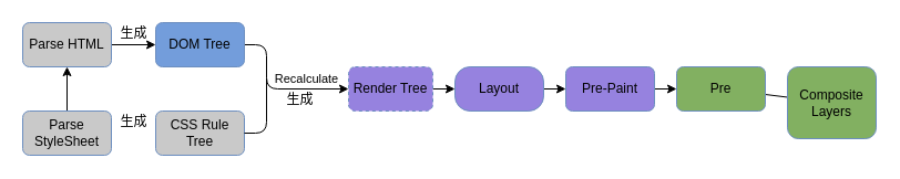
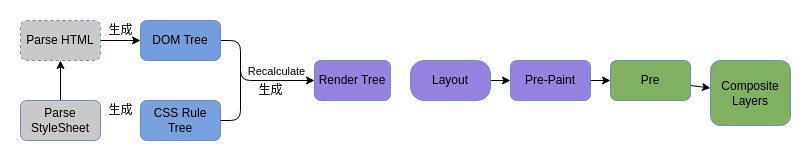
- <mxCell id="3" value="Parse HTML" style="rounded=1;whiteSpace=wrap;html=1;fillColor=#c9c9c9;strokeColor=#6c8ebf;" vertex="1" parent="1"><mxGeometry y="20" width="80" height="40" as="geometry" x="20" /></mxCell>
+ <mxCell id="3" value="Parse HTML" style="rounded=1;whiteSpace=wrap;html=1;fillColor=#c9c9c9;strokeColor=#6c8ebf;dashed=1;" vertex="1" parent="1"><mxGeometry y="20" width="80" height="40" as="geometry" x="20" /></mxCell>
- <mxCell id="13" value="Render Tree" style="rounded=1;whiteSpace=wrap;html=1;fillColor=#9682df;strokeColor=#6c8ebf;dashed=1;" vertex="1" parent="1"><mxGeometry x="314" y="60" width="76" height="40" as="geometry" /></mxCell>
+ <mxCell id="13" value="Render Tree" style="rounded=1;whiteSpace=wrap;html=1;fillColor=#9682df;strokeColor=#6c8ebf;" vertex="1" parent="1"><mxGeometry x="314" y="60" width="76" height="40" as="geometry" /></mxCell>
- <mxCell id="12" value="" style="edgeStyle=none;html=1;" edge="1" parent="1" source="13" target="16"><mxGeometry relative="1" as="geometry" /></mxCell>
- <mxCell id="20" value="" style="edgeStyle=none;html=1;endArrow=none;" edge="1" parent="1" source="21" target="22"><mxGeometry relative="1" as="geometry" /></mxCell>
+ <mxCell id="20" value="" style="edgeStyle=none;html=1;" edge="1" parent="1" source="21" target="22"><mxGeometry relative="1" as="geometry" /></mxCell>
- <mxCell id="10" value="CSS Rule Tree" style="rounded=1;whiteSpace=wrap;html=1;fillColor=#c9c9c9;strokeColor=#6c8ebf;" vertex="1" parent="1"><mxGeometry x="140" y="100" width="80" height="40" as="geometry" /></mxCell>
+ <mxCell id="10" value="CSS Rule Tree" style="rounded=1;whiteSpace=wrap;html=1;fillColor=#78a1dd;strokeColor=#6c8ebf;" vertex="1" parent="1"><mxGeometry x="140" y="100" width="80" height="40" as="geometry" /></mxCell>
